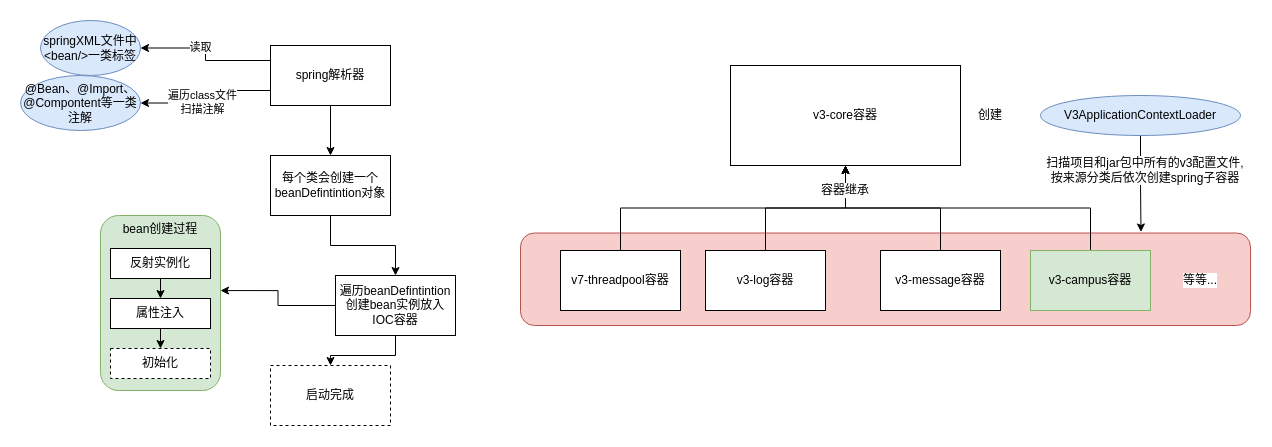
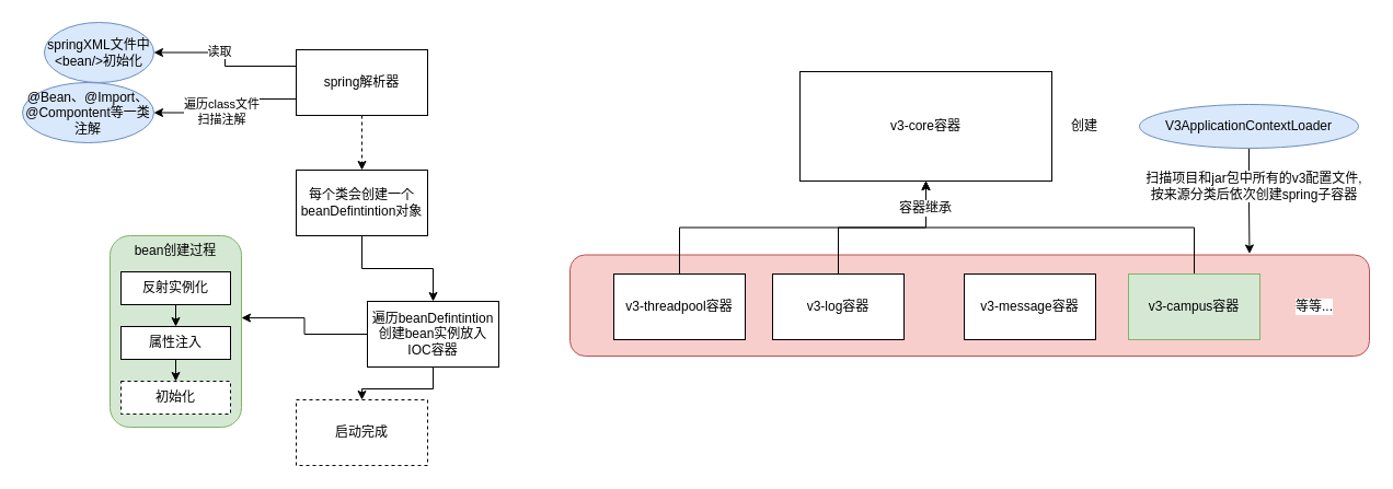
- <mxCell id="4" value="springXML文件中&amp;lt;bean/&amp;gt;一类标签" style="ellipse;whiteSpace=wrap;html=1;fillColor=#dae8fc;strokeColor=#6c8ebf;" parent="1" vertex="1"><mxGeometry x="40" y="20" width="100" height="55" as="geometry" /></mxCell>
+ <mxCell id="4" value="springXML文件中&amp;lt;bean/&amp;gt;初始化" style="ellipse;whiteSpace=wrap;html=1;fillColor=#dae8fc;strokeColor=#6c8ebf;" parent="1" vertex="1"><mxGeometry x="40" y="20" width="100" height="55" as="geometry" /></mxCell>
- <mxCell id="5" style="edgeStyle=orthogonalEdgeStyle;rounded=0;orthogonalLoop=1;jettySize=auto;html=1;exitX=0.5;exitY=1;exitDx=0;exitDy=0;entryX=0.5;entryY=0;entryDx=0;entryDy=0;" parent="1" source="10" target="12" edge="1"><mxGeometry relative="1" as="geometry" /></mxCell>
+ <mxCell id="5" style="edgeStyle=orthogonalEdgeStyle;rounded=0;orthogonalLoop=1;jettySize=auto;html=1;exitX=0.5;exitY=1;exitDx=0;exitDy=0;entryX=0.5;entryY=0;entryDx=0;entryDy=0;dashed=1;" parent="1" source="10" target="12" edge="1"><mxGeometry relative="1" as="geometry" /></mxCell>
- <mxCell id="31" style="edgeStyle=orthogonalEdgeStyle;rounded=0;orthogonalLoop=1;jettySize=auto;html=1;exitX=0.5;exitY=0;exitDx=0;exitDy=0;entryX=0.5;entryY=1;entryDx=0;entryDy=0;" parent="1" source="32" target="24" edge="1"><mxGeometry relative="1" as="geometry" /></mxCell>
- <mxCell id="28" value="v7-threadpool容器" style="rounded=0;whiteSpace=wrap;html=1;" parent="1" vertex="1"><mxGeometry x="560" y="250" width="120" height="60" as="geometry" /></mxCell>
+ <mxCell id="28" value="v3-threadpool容器" style="rounded=0;whiteSpace=wrap;html=1;" parent="1" vertex="1"><mxGeometry x="560" y="250" width="120" height="60" as="geometry" /></mxCell>
